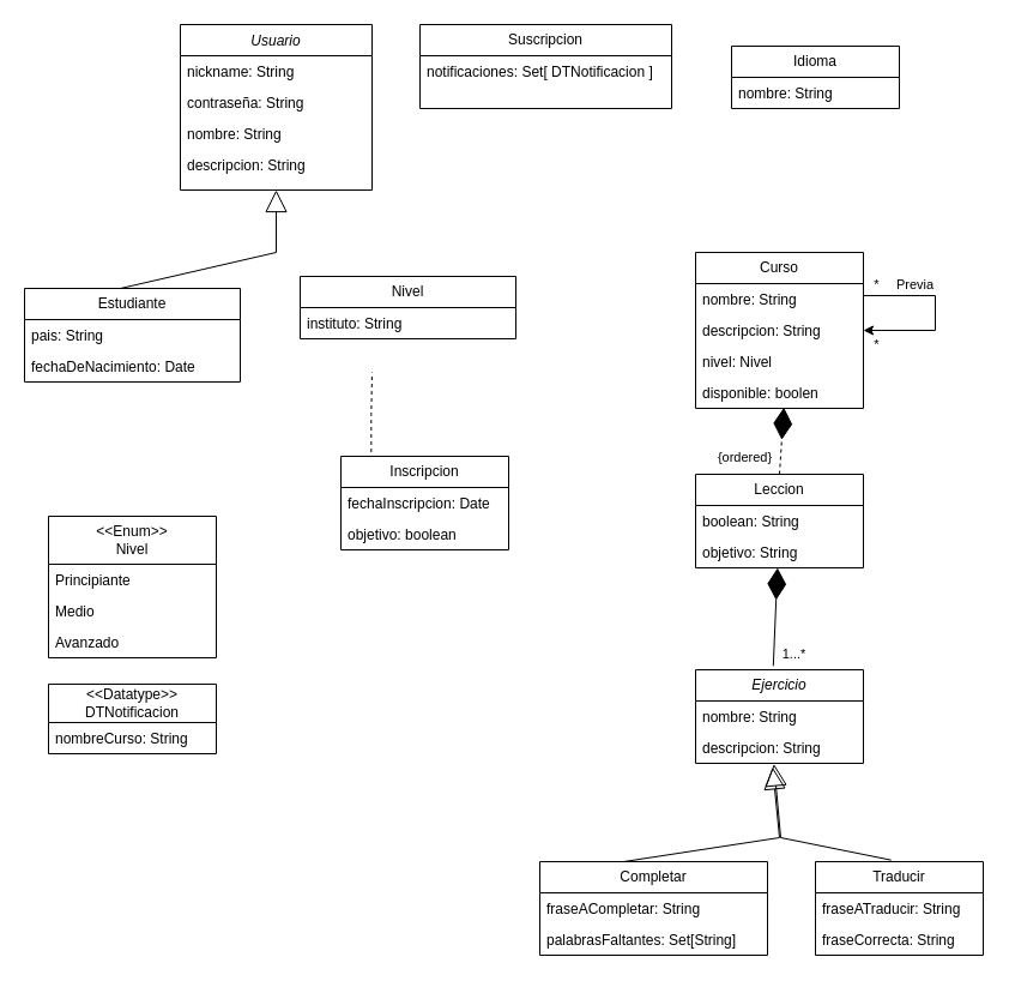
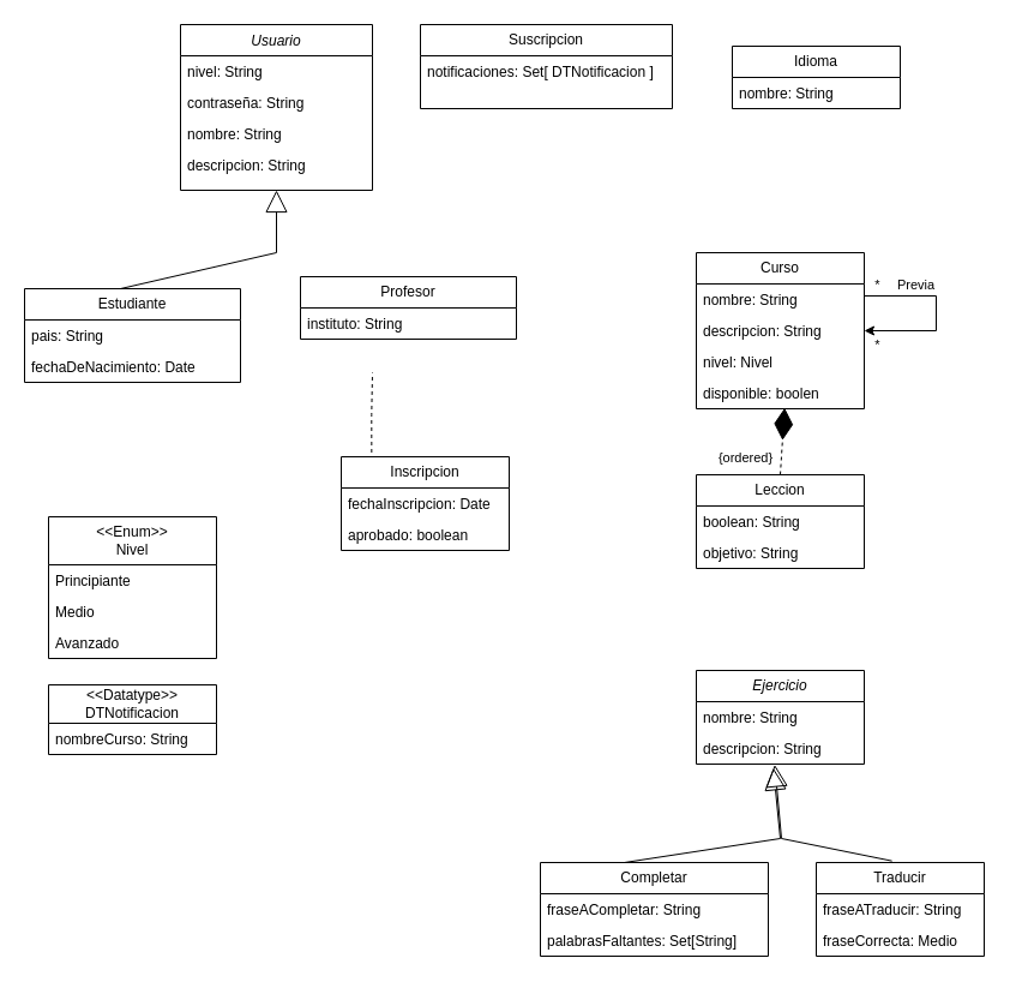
- <mxCell id="3" value="nickname: String" style="text;align=left;verticalAlign=top;spacingLeft=4;spacingRight=4;overflow=hidden;rotatable=0;points=[[0,0.5],[1,0.5]];portConstraint=eastwest;" parent="2" vertex="1"><mxGeometry y="26" width="160" height="26" as="geometry" /></mxCell>
+ <mxCell id="3" value="nivel: String" style="text;align=left;verticalAlign=top;spacingLeft=4;spacingRight=4;overflow=hidden;rotatable=0;points=[[0,0.5],[1,0.5]];portConstraint=eastwest;" parent="2" vertex="1"><mxGeometry y="26" width="160" height="26" as="geometry" /></mxCell>
- <mxCell id="11" value="Nivel" style="swimlane;fontStyle=0;childLayout=stackLayout;horizontal=1;startSize=26;fillColor=none;horizontalStack=0;resizeParent=1;resizeParentMax=0;resizeLast=0;collapsible=1;marginBottom=0;whiteSpace=wrap;html=1;" parent="1" vertex="1"><mxGeometry x="250" y="230" width="180" height="52" as="geometry" /></mxCell>
+ <mxCell id="11" value="Profesor" style="swimlane;fontStyle=0;childLayout=stackLayout;horizontal=1;startSize=26;fillColor=none;horizontalStack=0;resizeParent=1;resizeParentMax=0;resizeLast=0;collapsible=1;marginBottom=0;whiteSpace=wrap;html=1;" parent="1" vertex="1"><mxGeometry x="250" y="230" width="180" height="52" as="geometry" /></mxCell>
- <mxCell id="29" value="objetivo: boolean" style="text;strokeColor=none;fillColor=none;align=left;verticalAlign=top;spacingLeft=4;spacingRight=4;overflow=hidden;rotatable=0;points=[[0,0.5],[1,0.5]];portConstraint=eastwest;whiteSpace=wrap;html=1;" parent="27" vertex="1"><mxGeometry y="52" width="140" height="26" as="geometry" /></mxCell>
+ <mxCell id="29" value="aprobado: boolean" style="text;strokeColor=none;fillColor=none;align=left;verticalAlign=top;spacingLeft=4;spacingRight=4;overflow=hidden;rotatable=0;points=[[0,0.5],[1,0.5]];portConstraint=eastwest;whiteSpace=wrap;html=1;" parent="27" vertex="1"><mxGeometry y="52" width="140" height="26" as="geometry" /></mxCell>
- <mxCell id="46" value="" style="endArrow=diamondThin;endFill=1;endSize=24;html=1;rounded=0;exitX=0.463;exitY=-0.041;exitDx=0;exitDy=0;exitPerimeter=0;" parent="1" source="33" target="30" edge="1"><mxGeometry width="160" relative="1" as="geometry"><mxPoint x="540" y="528" as="sourcePoint" /><mxPoint x="700" y="528" as="targetPoint" /></mxGeometry></mxCell>
- <mxCell id="47" value="1...*" style="edgeLabel;html=1;align=center;verticalAlign=middle;resizable=0;points=[];" parent="46" vertex="1" connectable="0"><mxGeometry x="-0.746" y="-2" relative="1" as="geometry"><mxPoint x="14" as="offset" /></mxGeometry></mxCell>
- <mxCell id="42" value="fraseCorrecta: String" style="text;strokeColor=none;fillColor=none;align=left;verticalAlign=top;spacingLeft=4;spacingRight=4;overflow=hidden;rotatable=0;points=[[0,0.5],[1,0.5]];portConstraint=eastwest;whiteSpace=wrap;html=1;" parent="40" vertex="1"><mxGeometry y="52" width="140" height="26" as="geometry" /></mxCell>
+ <mxCell id="42" value="fraseCorrecta: Medio" style="text;strokeColor=none;fillColor=none;align=left;verticalAlign=top;spacingLeft=4;spacingRight=4;overflow=hidden;rotatable=0;points=[[0,0.5],[1,0.5]];portConstraint=eastwest;whiteSpace=wrap;html=1;" parent="40" vertex="1"><mxGeometry y="52" width="140" height="26" as="geometry" /></mxCell>
